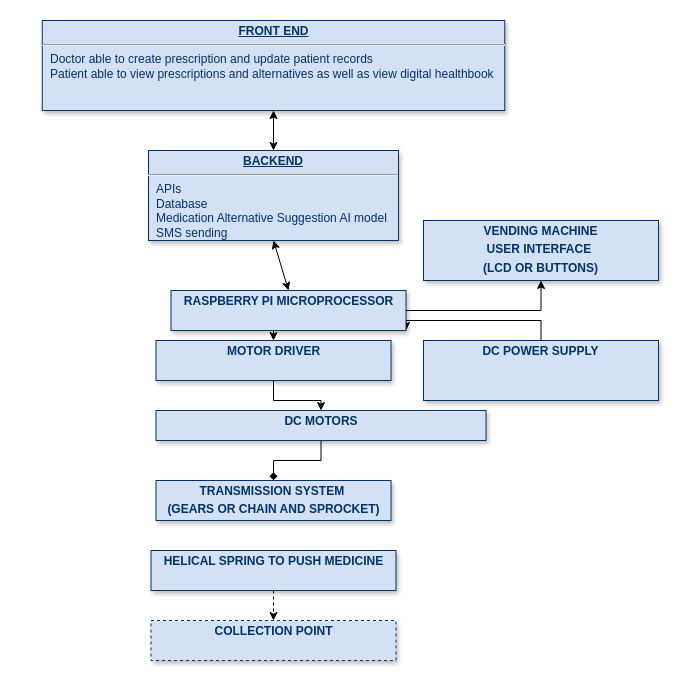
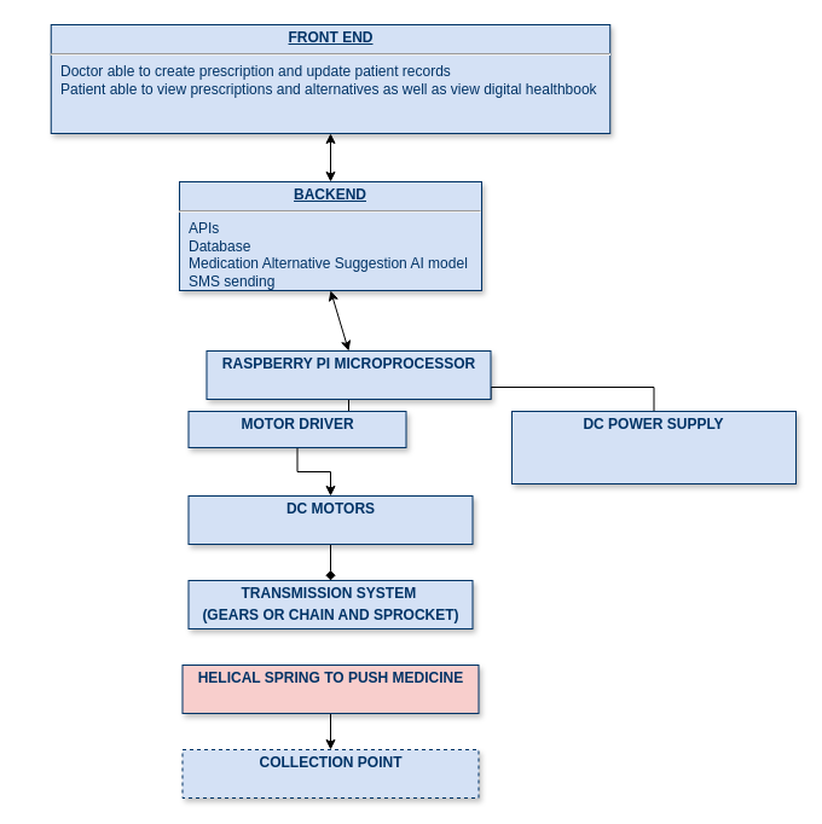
- <mxCell id="14" value="&lt;p style=&quot;margin: 4px 0px 0px; text-align: center;&quot;&gt;&lt;b&gt;VENDING MACHINE&lt;/b&gt;&lt;/p&gt;&lt;p style=&quot;margin: 4px 0px 0px; text-align: center;&quot;&gt;&lt;b&gt;USER INTERFACE&amp;nbsp;&lt;/b&gt;&lt;/p&gt;&lt;p style=&quot;margin: 4px 0px 0px; text-align: center;&quot;&gt;&lt;b&gt;(LCD OR BUTTONS)&lt;/b&gt;&lt;/p&gt;" style="verticalAlign=top;align=left;overflow=fill;fontSize=12;fontFamily=Helvetica;html=1;strokeColor=#003366;shadow=1;fillColor=#D4E1F5;fontColor=#003366" vertex="1" parent="1"><mxGeometry x="423" y="220" width="235" height="60" as="geometry" /></mxCell>
- <mxCell id="4" style="edgeStyle=orthogonalEdgeStyle;rounded=0;orthogonalLoop=1;jettySize=auto;html=1;exitX=1;exitY=0.5;exitDx=0;exitDy=0;entryX=0.5;entryY=1;entryDx=0;entryDy=0;" edge="1" parent="1" source="6" target="14"><mxGeometry relative="1" as="geometry" /></mxCell>
- <mxCell id="5" style="edgeStyle=orthogonalEdgeStyle;rounded=0;orthogonalLoop=1;jettySize=auto;html=1;exitX=0.5;exitY=0;exitDx=0;exitDy=0;entryX=1;entryY=1;entryDx=0;entryDy=0;" edge="1" parent="1" source="20" target="6"><mxGeometry relative="1" as="geometry"><Array as="points"><mxPoint x="541" y="320" /></Array></mxGeometry></mxCell>
+ <mxCell id="5" style="edgeStyle=orthogonalEdgeStyle;rounded=0;orthogonalLoop=1;jettySize=auto;html=1;exitX=0.5;exitY=0;exitDx=0;exitDy=0;entryX=1;entryY=1;entryDx=0;entryDy=0;endArrow=none;" edge="1" parent="1" source="20" target="6"><mxGeometry relative="1" as="geometry"><Array as="points"><mxPoint x="541" y="320" /></Array></mxGeometry></mxCell>
- <mxCell id="10" value="&lt;p style=&quot;margin: 4px 0px 0px; text-align: center;&quot;&gt;&lt;b&gt;MOTOR DRIVER&lt;/b&gt;&lt;/p&gt;" style="verticalAlign=top;align=left;overflow=fill;fontSize=12;fontFamily=Helvetica;html=1;strokeColor=#003366;shadow=1;fillColor=#D4E1F5;fontColor=#003366" vertex="1" parent="1"><mxGeometry x="155.5" y="340" width="235" height="40" as="geometry" /></mxCell>
+ <mxCell id="10" value="&lt;p style=&quot;margin: 4px 0px 0px; text-align: center;&quot;&gt;&lt;b&gt;MOTOR DRIVER&lt;/b&gt;&lt;/p&gt;" style="verticalAlign=top;align=left;overflow=fill;fontSize=12;fontFamily=Helvetica;html=1;strokeColor=#003366;shadow=1;fillColor=#D4E1F5;fontColor=#003366" vertex="1" parent="1"><mxGeometry x="155.5" y="340" width="180" height="30" as="geometry" /></mxCell>
- <mxCell id="12" value="&lt;p style=&quot;margin: 4px 0px 0px; text-align: center;&quot;&gt;&lt;b&gt;DC MOTORS&lt;/b&gt;&lt;/p&gt;" style="verticalAlign=top;align=left;overflow=fill;fontSize=12;fontFamily=Helvetica;html=1;strokeColor=#003366;shadow=1;fillColor=#D4E1F5;fontColor=#003366" vertex="1" parent="1"><mxGeometry x="155.5" y="410" width="330" height="30" as="geometry" /></mxCell>
+ <mxCell id="12" value="&lt;p style=&quot;margin: 4px 0px 0px; text-align: center;&quot;&gt;&lt;b&gt;DC MOTORS&lt;/b&gt;&lt;/p&gt;" style="verticalAlign=top;align=left;overflow=fill;fontSize=12;fontFamily=Helvetica;html=1;strokeColor=#003366;shadow=1;fillColor=#D4E1F5;fontColor=#003366" vertex="1" parent="1"><mxGeometry x="155.5" y="410" width="235" height="40" as="geometry" /></mxCell>
- <mxCell id="8" value="&lt;p style=&quot;margin: 4px 0px 0px; text-align: center;&quot;&gt;&lt;b style=&quot;&quot;&gt;HELICAL SPRING TO PUSH MEDICINE&lt;/b&gt;&lt;/p&gt;" style="verticalAlign=top;align=left;overflow=fill;fontSize=12;fontFamily=Helvetica;html=1;strokeColor=#003366;shadow=1;fillColor=#D4E1F5;fontColor=#003366" vertex="1" parent="1"><mxGeometry x="150.5" y="550" width="245" height="40" as="geometry" /></mxCell>
+ <mxCell id="8" value="&lt;p style=&quot;margin: 4px 0px 0px; text-align: center;&quot;&gt;&lt;b style=&quot;&quot;&gt;HELICAL SPRING TO PUSH MEDICINE&lt;/b&gt;&lt;/p&gt;" style="verticalAlign=top;align=left;overflow=fill;fontSize=12;fontFamily=Helvetica;html=1;strokeColor=#003366;shadow=1;fillColor=#f8cecc;fontColor=#003366;" vertex="1" parent="1"><mxGeometry x="150.5" y="550" width="245" height="40" as="geometry" /></mxCell>
- <mxCell id="7" style="edgeStyle=orthogonalEdgeStyle;rounded=0;orthogonalLoop=1;jettySize=auto;html=1;exitX=0.5;exitY=1;exitDx=0;exitDy=0;entryX=0.5;entryY=0;entryDx=0;entryDy=0;dashed=1;" edge="1" parent="1" source="8" target="13"><mxGeometry relative="1" as="geometry" /></mxCell>
+ <mxCell id="7" style="edgeStyle=orthogonalEdgeStyle;rounded=0;orthogonalLoop=1;jettySize=auto;html=1;exitX=0.5;exitY=1;exitDx=0;exitDy=0;entryX=0.5;entryY=0;entryDx=0;entryDy=0;" edge="1" parent="1" source="8" target="13"><mxGeometry relative="1" as="geometry" /></mxCell>
